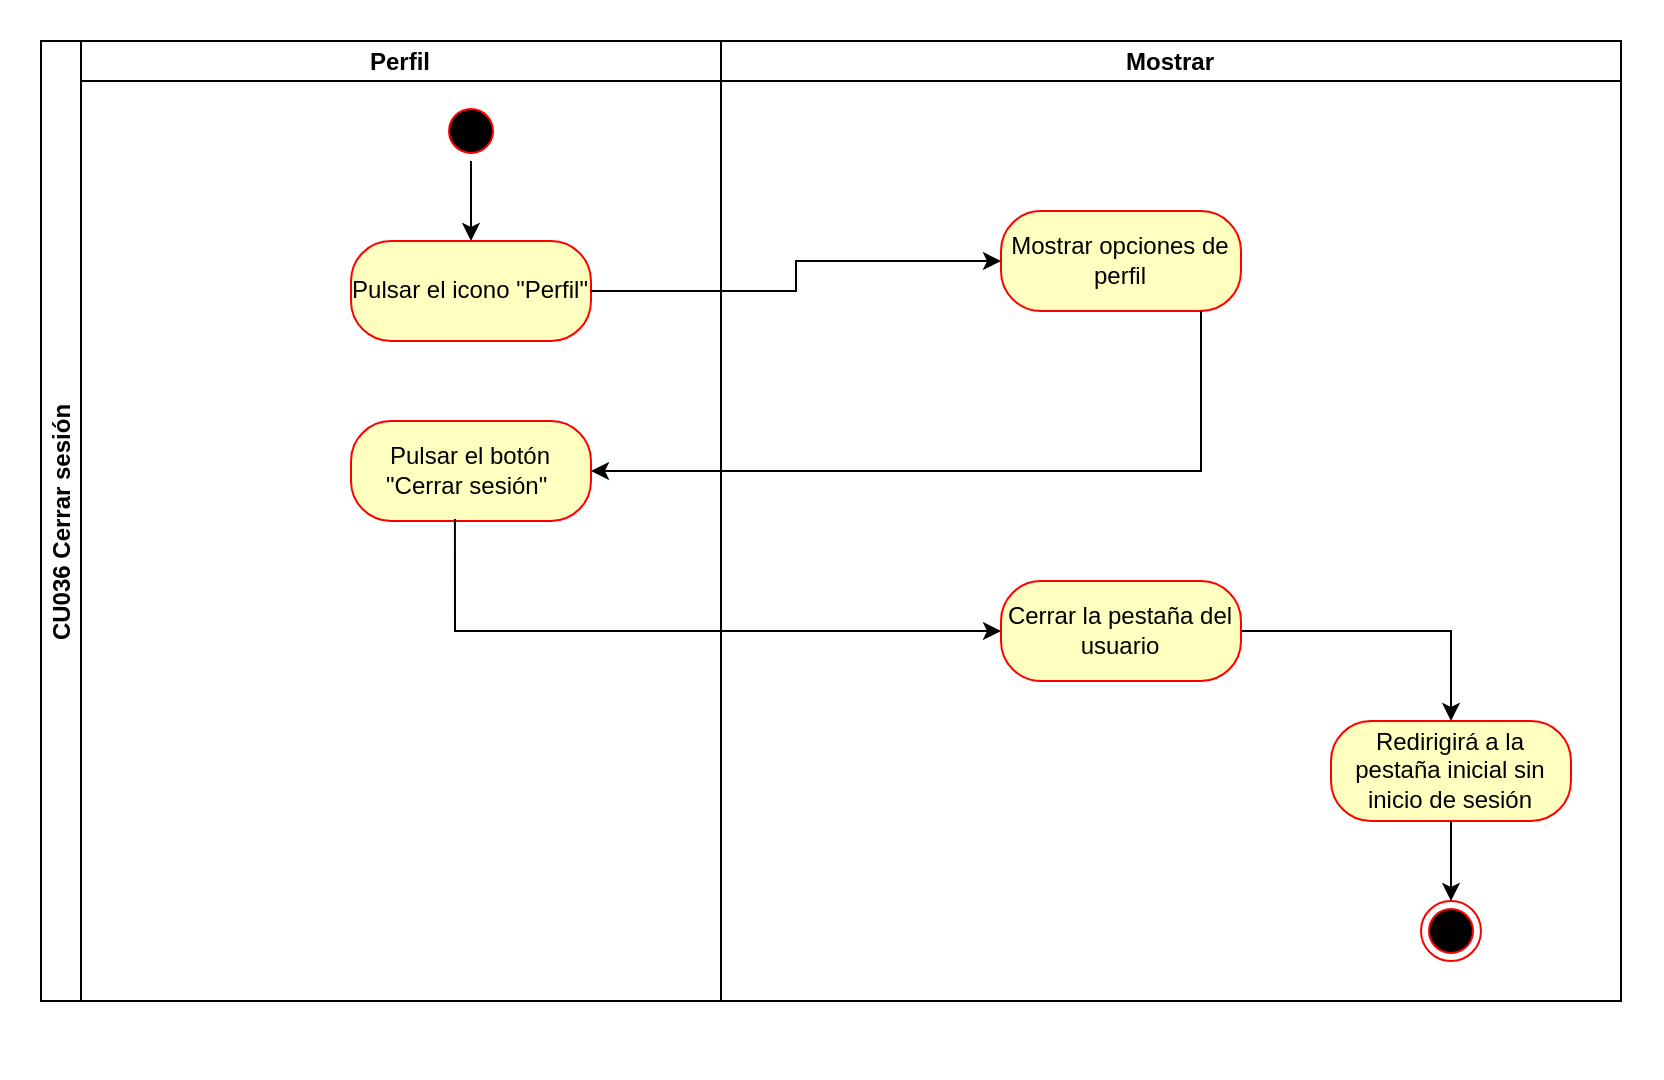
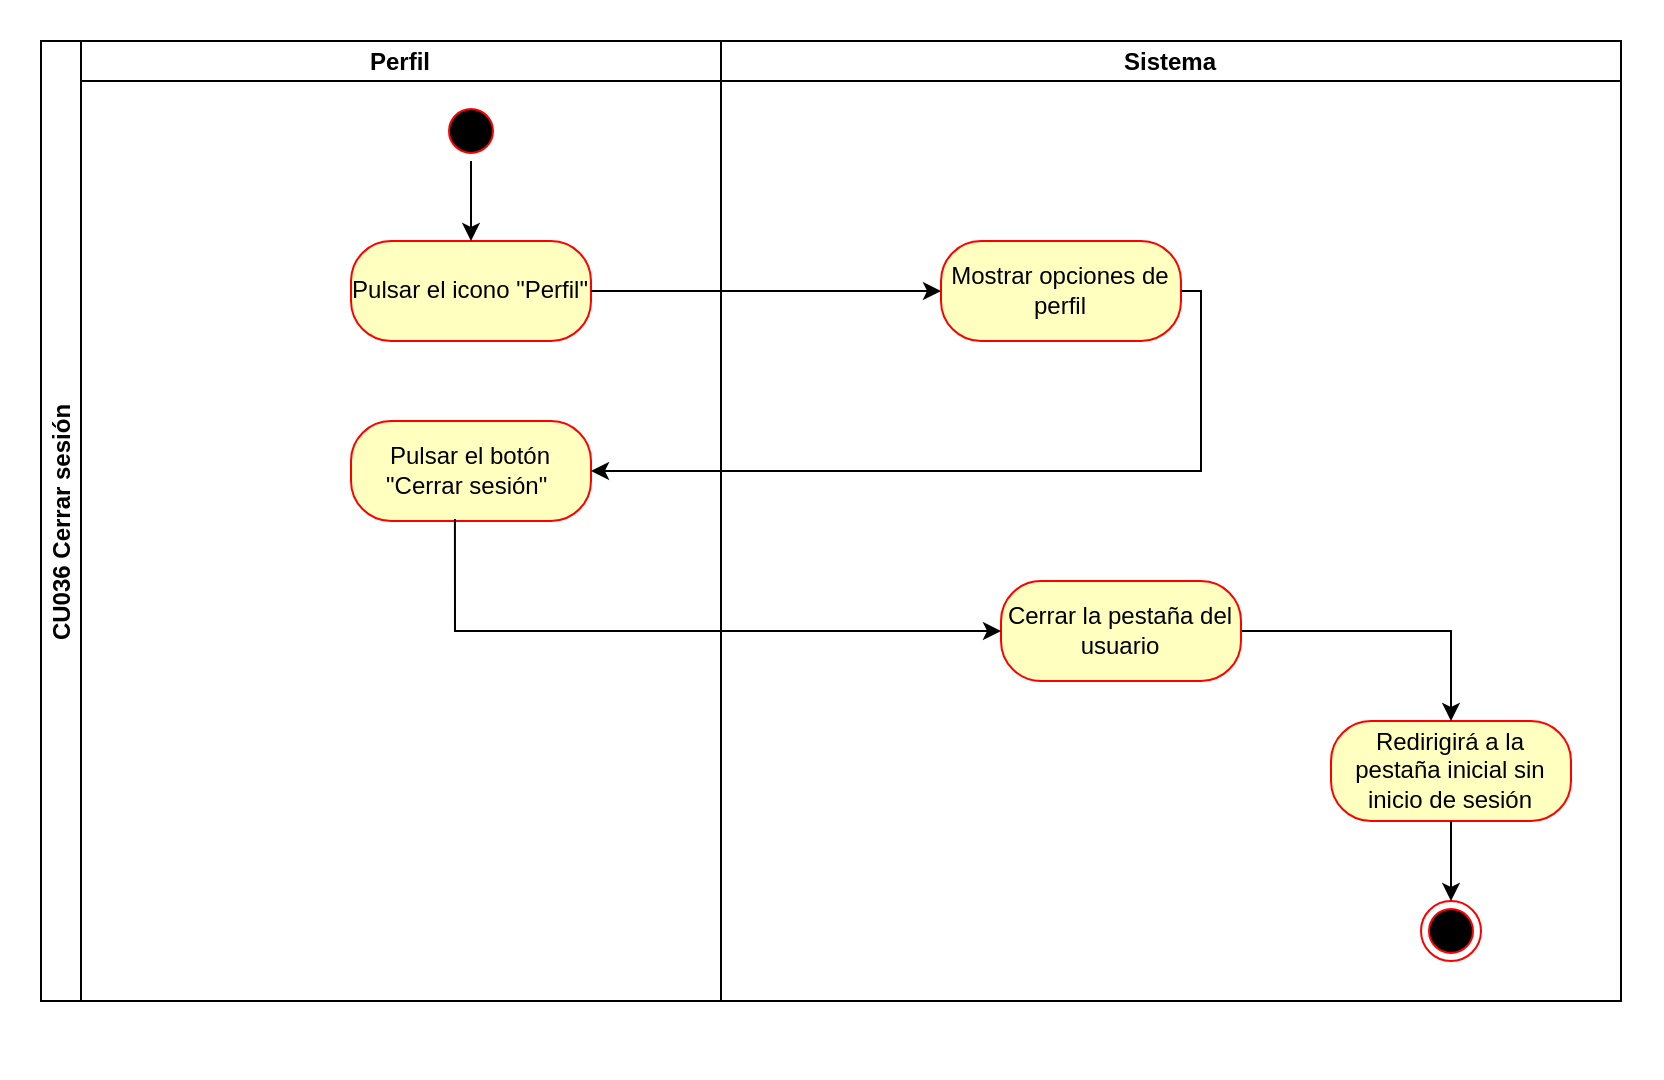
- <mxCell id="8" value="Mostrar" style="swimlane;startSize=20;" vertex="1" parent="2"><mxGeometry x="340" width="450" height="480" as="geometry" /></mxCell>
+ <mxCell id="8" value="Sistema" style="swimlane;startSize=20;" vertex="1" parent="2"><mxGeometry x="340" width="450" height="480" as="geometry" /></mxCell>
- <mxCell id="12" value="&lt;font style=&quot;vertical-align: inherit;&quot;&gt;&lt;font style=&quot;vertical-align: inherit;&quot;&gt;Mostrar opciones de perfil&lt;/font&gt;&lt;/font&gt;" style="rounded=1;whiteSpace=wrap;html=1;arcSize=40;fontColor=#000000;fillColor=#ffffc0;strokeColor=#ff0000;" vertex="1" parent="8"><mxGeometry x="140" y="85" width="120" height="50" as="geometry" /></mxCell>
+ <mxCell id="12" value="&lt;font style=&quot;vertical-align: inherit;&quot;&gt;&lt;font style=&quot;vertical-align: inherit;&quot;&gt;Mostrar opciones de perfil&lt;/font&gt;&lt;/font&gt;" style="rounded=1;whiteSpace=wrap;html=1;arcSize=40;fontColor=#000000;fillColor=#ffffc0;strokeColor=#ff0000;" vertex="1" parent="8"><mxGeometry x="110" y="100" width="120" height="50" as="geometry" /></mxCell>
